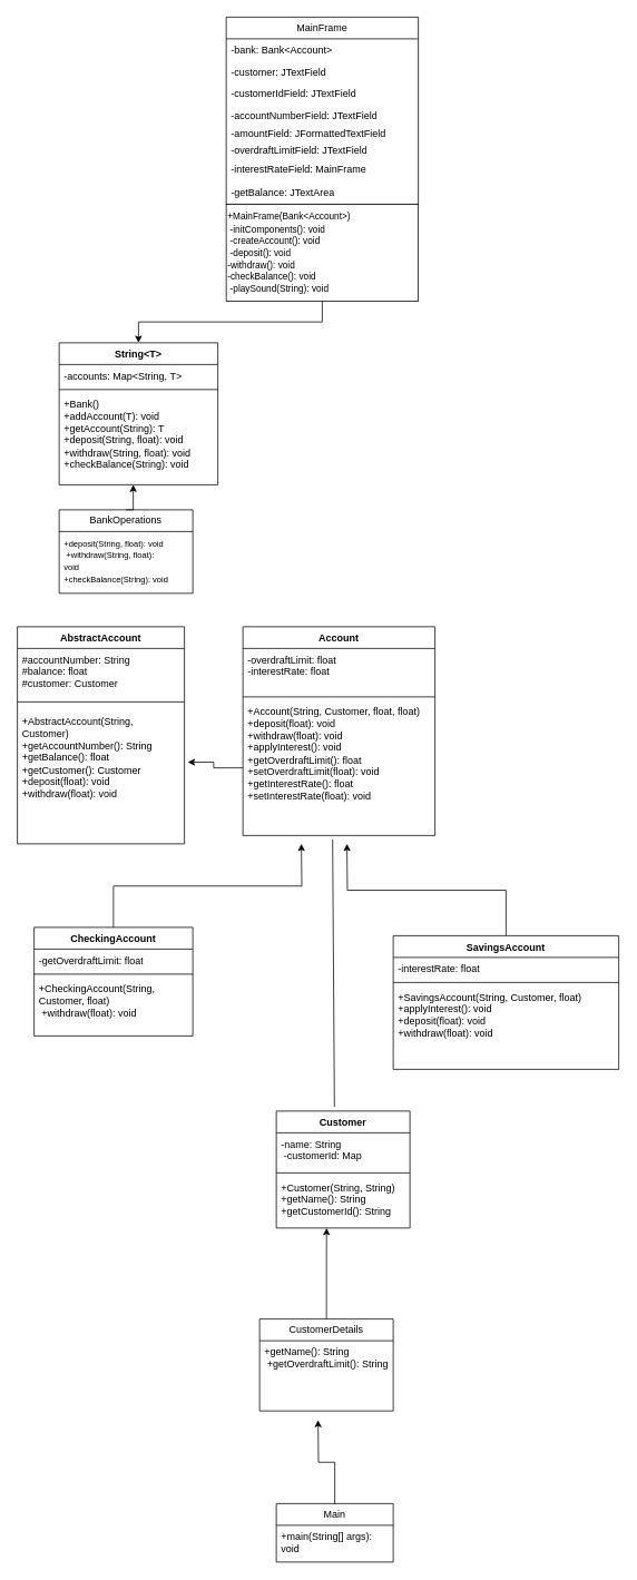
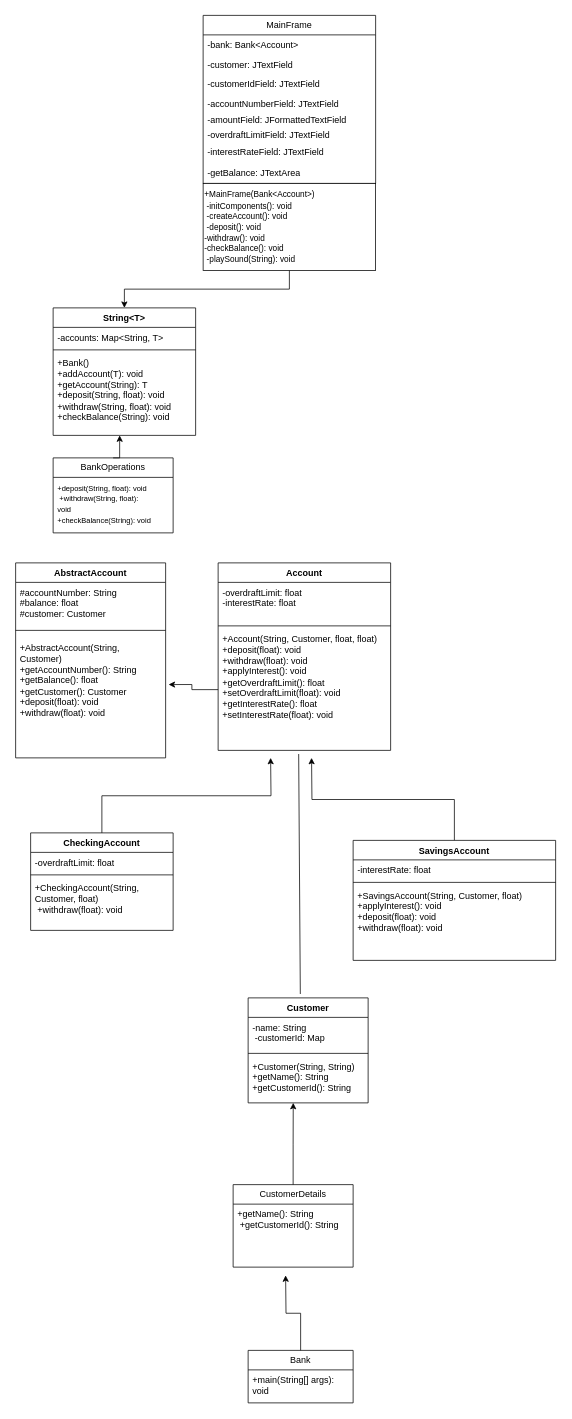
- <mxCell id="9" value="-interestRateField: MainFrame" style="text;strokeColor=none;fillColor=none;align=left;verticalAlign=top;spacingLeft=4;spacingRight=4;overflow=hidden;rotatable=0;points=[[0,0.5],[1,0.5]];portConstraint=eastwest;whiteSpace=wrap;html=1;" vertex="1" parent="2"><mxGeometry y="168" width="230" height="28" as="geometry" /></mxCell>
+ <mxCell id="9" value="-interestRateField: JTextField" style="text;strokeColor=none;fillColor=none;align=left;verticalAlign=top;spacingLeft=4;spacingRight=4;overflow=hidden;rotatable=0;points=[[0,0.5],[1,0.5]];portConstraint=eastwest;whiteSpace=wrap;html=1;" vertex="1" parent="2"><mxGeometry y="168" width="230" height="28" as="geometry" /></mxCell>
- <mxCell id="26" value="-getOverdraftLimit: float" style="text;strokeColor=none;fillColor=none;align=left;verticalAlign=top;spacingLeft=4;spacingRight=4;overflow=hidden;rotatable=0;points=[[0,0.5],[1,0.5]];portConstraint=eastwest;whiteSpace=wrap;html=1;" vertex="1" parent="25"><mxGeometry y="26" width="190" height="26" as="geometry" /></mxCell>
+ <mxCell id="26" value="-overdraftLimit: float" style="text;strokeColor=none;fillColor=none;align=left;verticalAlign=top;spacingLeft=4;spacingRight=4;overflow=hidden;rotatable=0;points=[[0,0.5],[1,0.5]];portConstraint=eastwest;whiteSpace=wrap;html=1;" vertex="1" parent="25"><mxGeometry y="26" width="190" height="26" as="geometry" /></mxCell>
- <mxCell id="40" value=" +getName(): String&amp;nbsp;&lt;br&gt;&amp;nbsp;+getOverdraftLimit(): String " style="text;strokeColor=none;fillColor=none;align=left;verticalAlign=top;spacingLeft=4;spacingRight=4;overflow=hidden;rotatable=0;points=[[0,0.5],[1,0.5]];portConstraint=eastwest;whiteSpace=wrap;html=1;" vertex="1" parent="39"><mxGeometry y="26" width="160" height="84" as="geometry" /></mxCell>
+ <mxCell id="40" value=" +getName(): String&amp;nbsp;&lt;br&gt;&amp;nbsp;+getCustomerId(): String " style="text;strokeColor=none;fillColor=none;align=left;verticalAlign=top;spacingLeft=4;spacingRight=4;overflow=hidden;rotatable=0;points=[[0,0.5],[1,0.5]];portConstraint=eastwest;whiteSpace=wrap;html=1;" vertex="1" parent="39"><mxGeometry y="26" width="160" height="84" as="geometry" /></mxCell>
- <mxCell id="42" value="Main" style="swimlane;fontStyle=0;childLayout=stackLayout;horizontal=1;startSize=26;fillColor=none;horizontalStack=0;resizeParent=1;resizeParentMax=0;resizeLast=0;collapsible=1;marginBottom=0;whiteSpace=wrap;html=1;" vertex="1" parent="1"><mxGeometry x="330" y="1800" width="140" height="70" as="geometry" /></mxCell>
+ <mxCell id="42" value="Bank" style="swimlane;fontStyle=0;childLayout=stackLayout;horizontal=1;startSize=26;fillColor=none;horizontalStack=0;resizeParent=1;resizeParentMax=0;resizeLast=0;collapsible=1;marginBottom=0;whiteSpace=wrap;html=1;" vertex="1" parent="1"><mxGeometry x="330" y="1800" width="140" height="70" as="geometry" /></mxCell>
